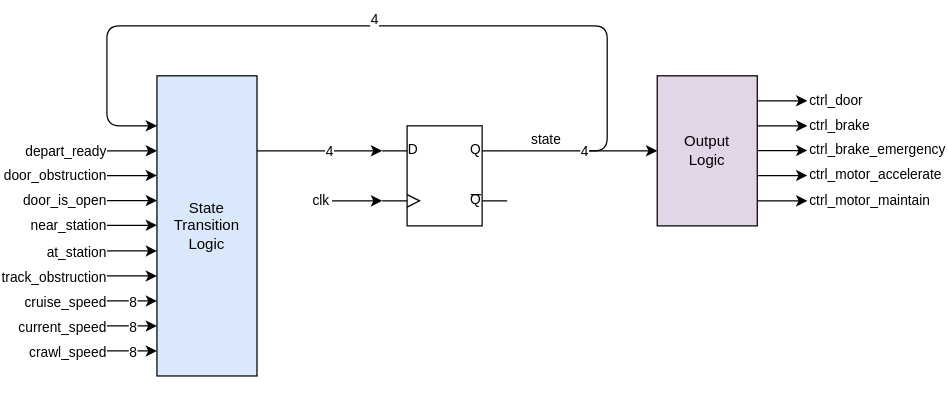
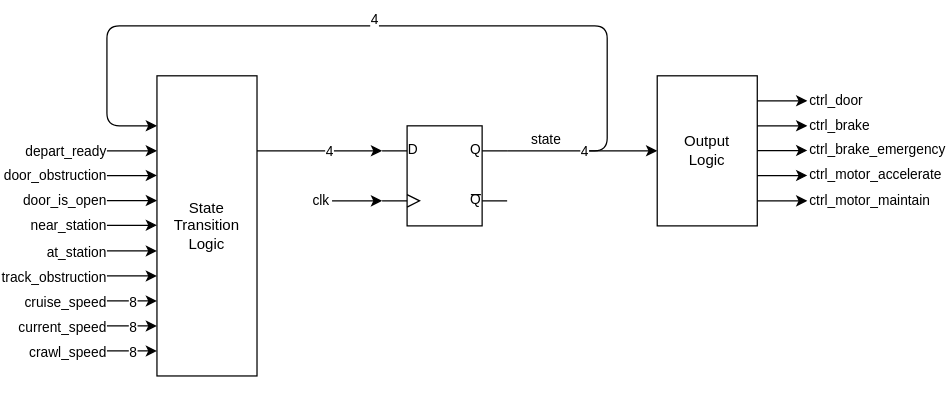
- <mxCell id="8" value="Output&lt;br&gt;Logic" style="rounded=0;whiteSpace=wrap;html=1;fillColor=#e1d5e7;" vertex="1" parent="1"><mxGeometry x="460" y="60" width="80" height="120" as="geometry" /></mxCell>
+ <mxCell id="8" value="Output&lt;br&gt;Logic" style="rounded=0;whiteSpace=wrap;html=1;" vertex="1" parent="1"><mxGeometry x="460" y="60" width="80" height="120" as="geometry" /></mxCell>
- <mxCell id="7" value="State Transition Logic" style="rounded=0;whiteSpace=wrap;html=1;fillColor=#dae8fc;" vertex="1" parent="1"><mxGeometry x="60" y="60" width="80" height="240" as="geometry" /></mxCell>
+ <mxCell id="7" value="State Transition Logic" style="rounded=0;whiteSpace=wrap;html=1;" vertex="1" parent="1"><mxGeometry x="60" y="60" width="80" height="240" as="geometry" /></mxCell>
